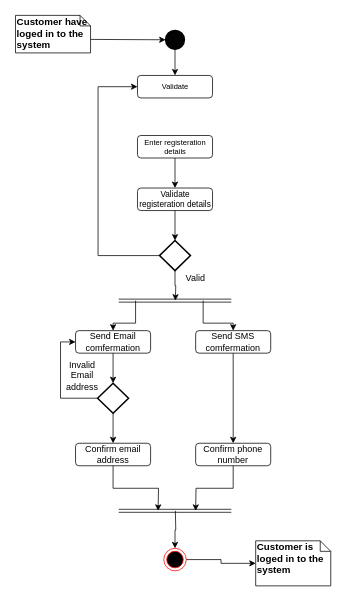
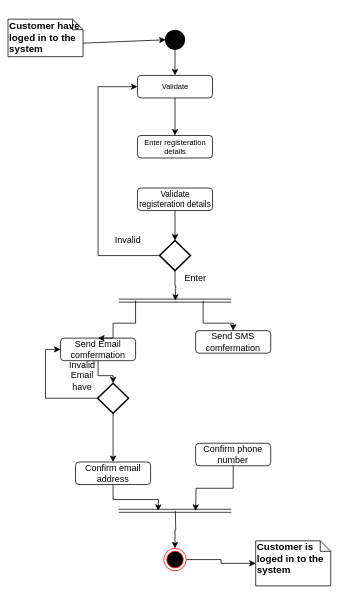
- <mxCell id="26" value="&lt;b&gt;Customer have loged in to the system&amp;nbsp;&lt;/b&gt;" style="shape=note;whiteSpace=wrap;html=1;size=14;verticalAlign=top;align=left;spacingTop=-6;fontSize=13;" parent="1" vertex="1"><mxGeometry x="20" y="20" width="100" height="50" as="geometry" /></mxCell>
+ <mxCell id="26" value="&lt;b&gt;Customer have loged in to the system&amp;nbsp;&lt;/b&gt;" style="shape=note;whiteSpace=wrap;html=1;size=14;verticalAlign=top;align=left;spacingTop=-6;fontSize=13;" parent="1" vertex="1"><mxGeometry x="10" y="25" width="100" height="50" as="geometry" /></mxCell>
+ <mxCell id="8" style="edgeStyle=orthogonalEdgeStyle;rounded=0;orthogonalLoop=1;jettySize=auto;html=1;exitX=0.5;exitY=1;exitDx=0;exitDy=0;entryX=0.5;entryY=0;entryDx=0;entryDy=0;fontSize=11;" parent="1" source="9" target="11" edge="1"><mxGeometry relative="1" as="geometry" /></mxCell>
- <mxCell id="10" style="edgeStyle=orthogonalEdgeStyle;rounded=0;orthogonalLoop=1;jettySize=auto;html=1;exitX=0.5;exitY=1;exitDx=0;exitDy=0;entryX=0.5;entryY=0;entryDx=0;entryDy=0;fontSize=11;" parent="1" source="11" target="7" edge="1"><mxGeometry relative="1" as="geometry" /></mxCell>
+ <mxCell id="23" value="Invalid" style="text;html=1;strokeColor=none;fillColor=none;align=center;verticalAlign=middle;whiteSpace=wrap;rounded=0;" parent="1" vertex="1"><mxGeometry x="150" y="310" width="40" height="20" as="geometry" /></mxCell>
- <mxCell id="24" value="Valid" style="text;html=1;strokeColor=none;fillColor=none;align=center;verticalAlign=middle;whiteSpace=wrap;rounded=0;" parent="1" vertex="1"><mxGeometry x="240" y="360" width="40" height="20" as="geometry" /></mxCell>
+ <mxCell id="24" value="Enter" style="text;html=1;strokeColor=none;fillColor=none;align=center;verticalAlign=middle;whiteSpace=wrap;rounded=0;" parent="1" vertex="1"><mxGeometry x="240" y="360" width="40" height="20" as="geometry" /></mxCell>
- <mxCell id="14" value="Send Email comfermation" style="shape=rect;rounded=1;html=1;whiteSpace=wrap;align=center;fillColor=none;" parent="1" vertex="1"><mxGeometry x="100" y="440" width="100" height="30" as="geometry" /></mxCell>
+ <mxCell id="14" value="Send Email comfermation" style="shape=rect;rounded=1;html=1;whiteSpace=wrap;align=center;fillColor=none;" parent="1" vertex="1"><mxGeometry x="80" y="450" width="100" height="30" as="geometry" /></mxCell>
- <mxCell id="36" value="Invalid Email address" style="text;html=1;strokeColor=none;fillColor=none;align=center;verticalAlign=middle;whiteSpace=wrap;rounded=0;" vertex="1" parent="1"><mxGeometry x="89.38" y="490" width="40" height="20" as="geometry" /></mxCell>
+ <mxCell id="36" value="Invalid Email have" style="text;html=1;strokeColor=none;fillColor=none;align=center;verticalAlign=middle;whiteSpace=wrap;rounded=0;" vertex="1" parent="1"><mxGeometry x="89.38" y="490" width="40" height="20" as="geometry" /></mxCell>
- <mxCell id="17" value="" style="edgeStyle=orthogonalEdgeStyle;rounded=0;orthogonalLoop=1;jettySize=auto;html=1;" edge="1" parent="1" source="18" target="20"><mxGeometry relative="1" as="geometry" /></mxCell>
- <mxCell id="16" value="Confirm email address" style="shape=rect;rounded=1;html=1;whiteSpace=wrap;align=center;fillColor=none;" vertex="1" parent="1"><mxGeometry x="100" y="590" width="100" height="30" as="geometry" /></mxCell>
+ <mxCell id="16" value="Confirm email address" style="shape=rect;rounded=1;html=1;whiteSpace=wrap;align=center;fillColor=none;" vertex="1" parent="1"><mxGeometry x="100" y="615" width="100" height="30" as="geometry" /></mxCell>
